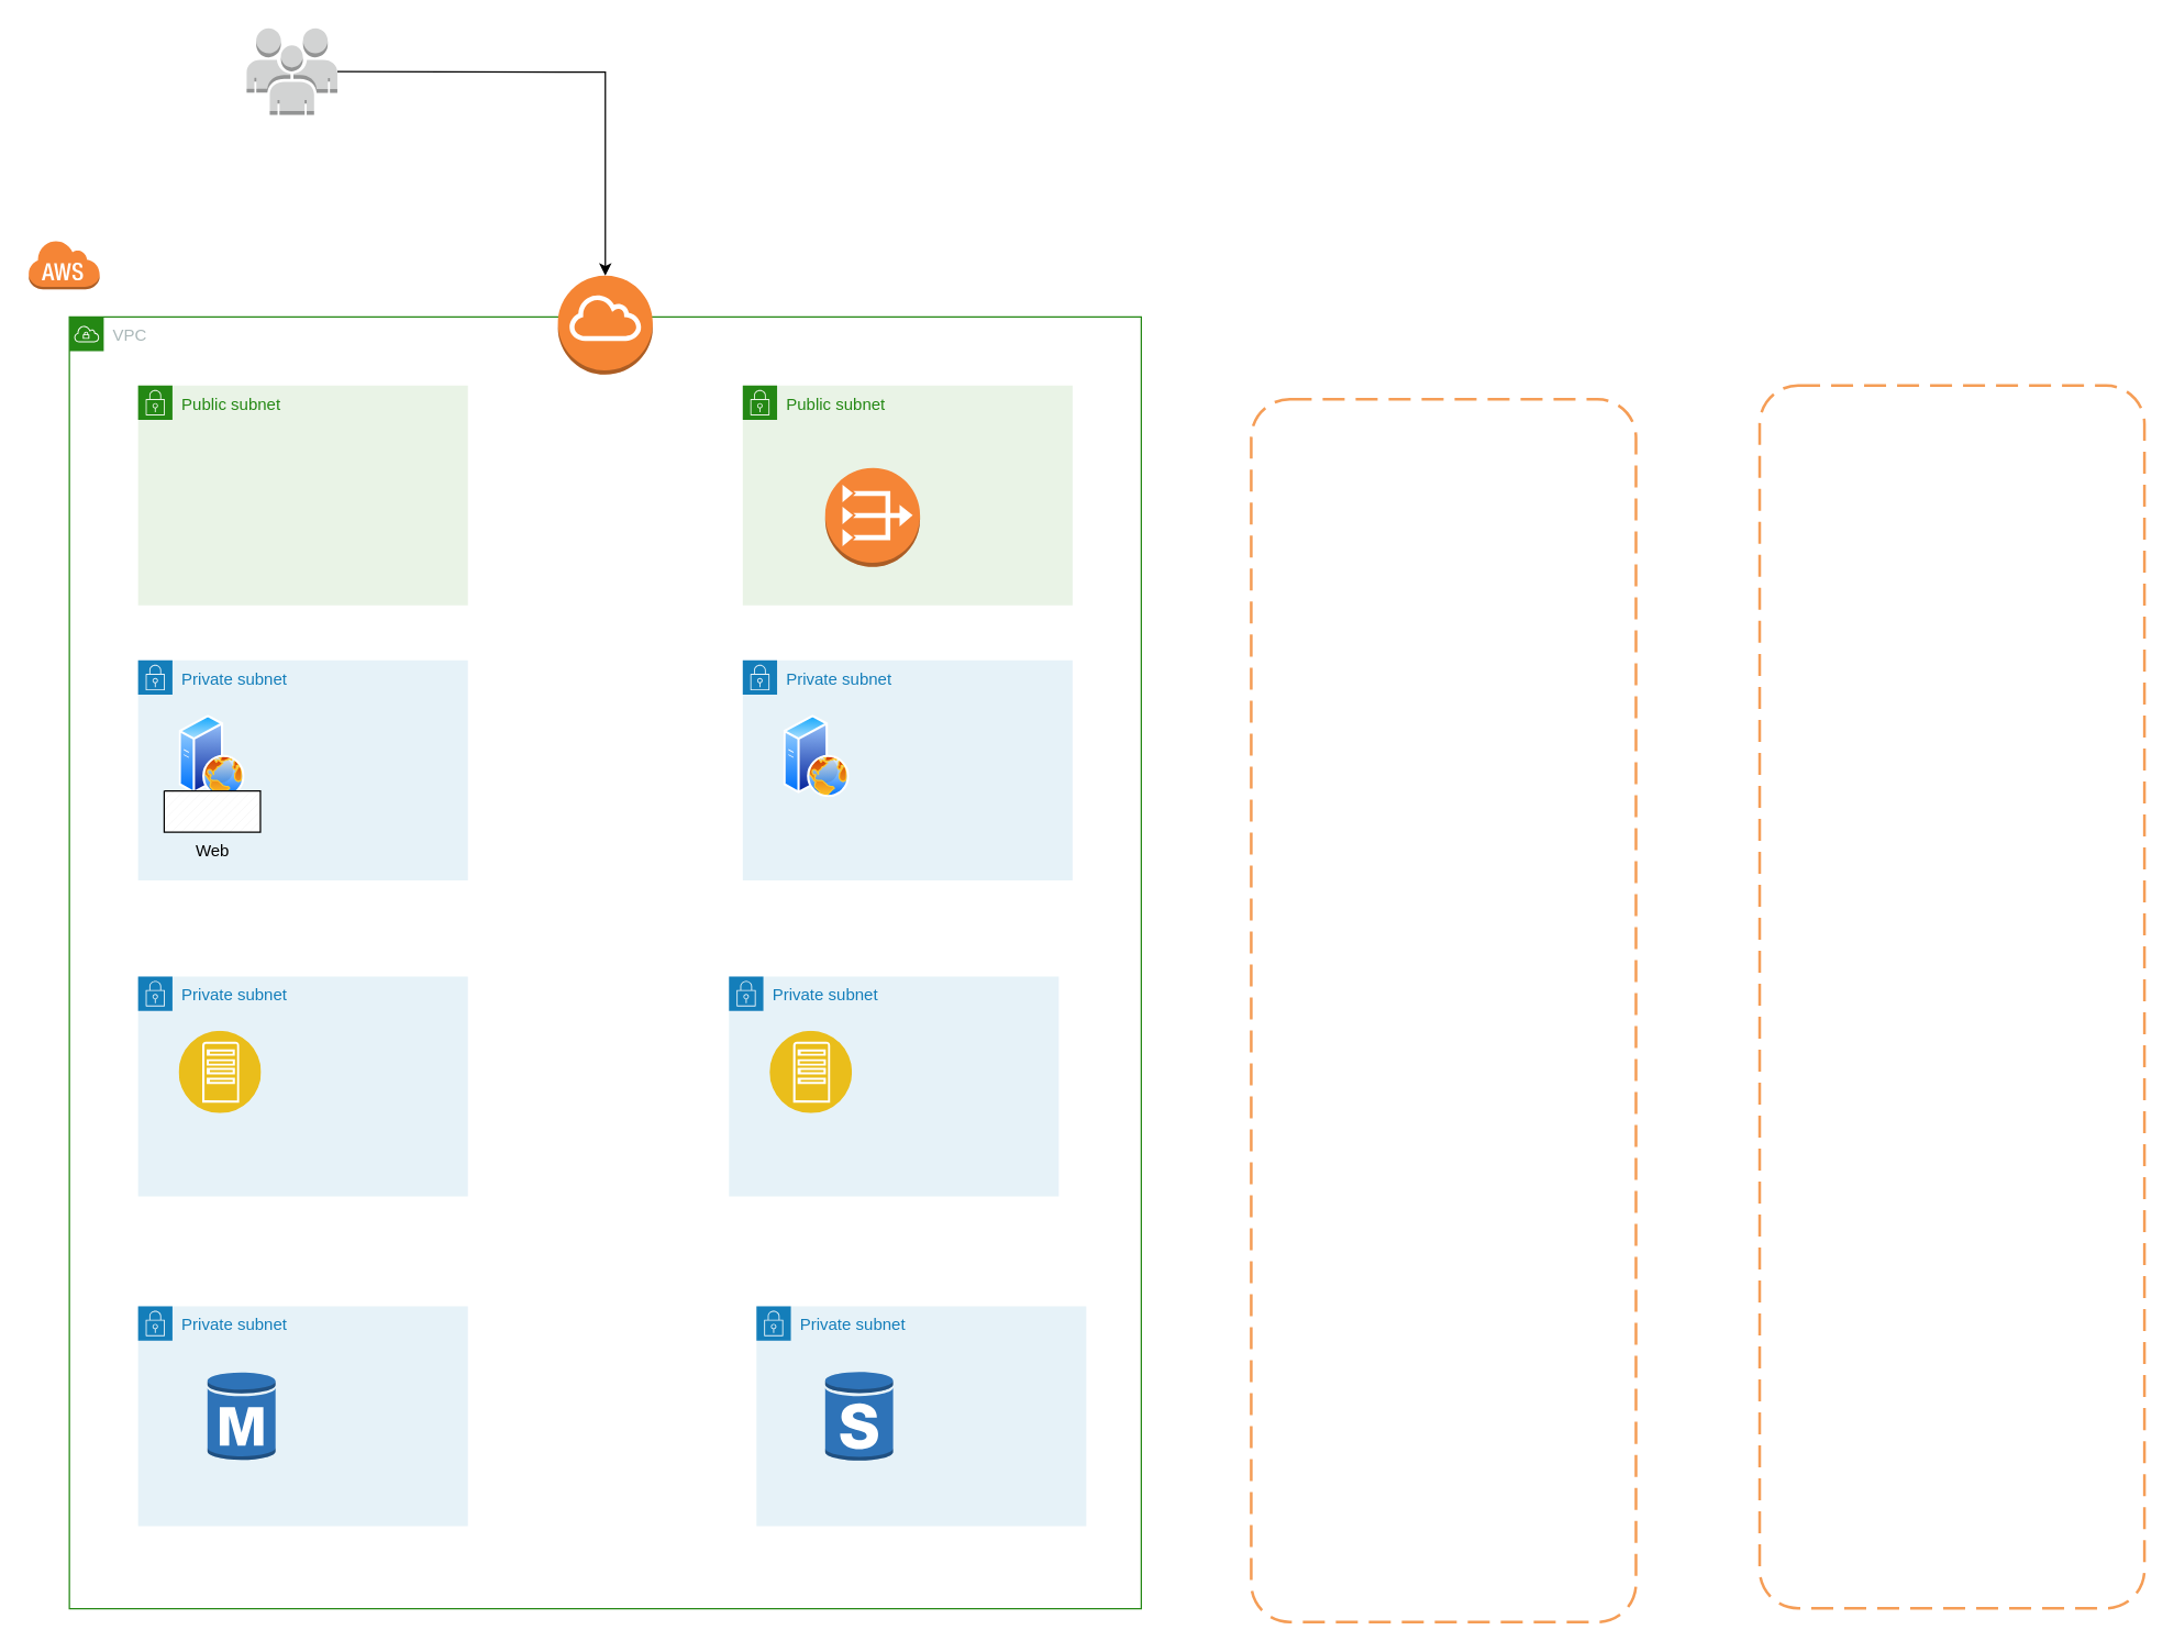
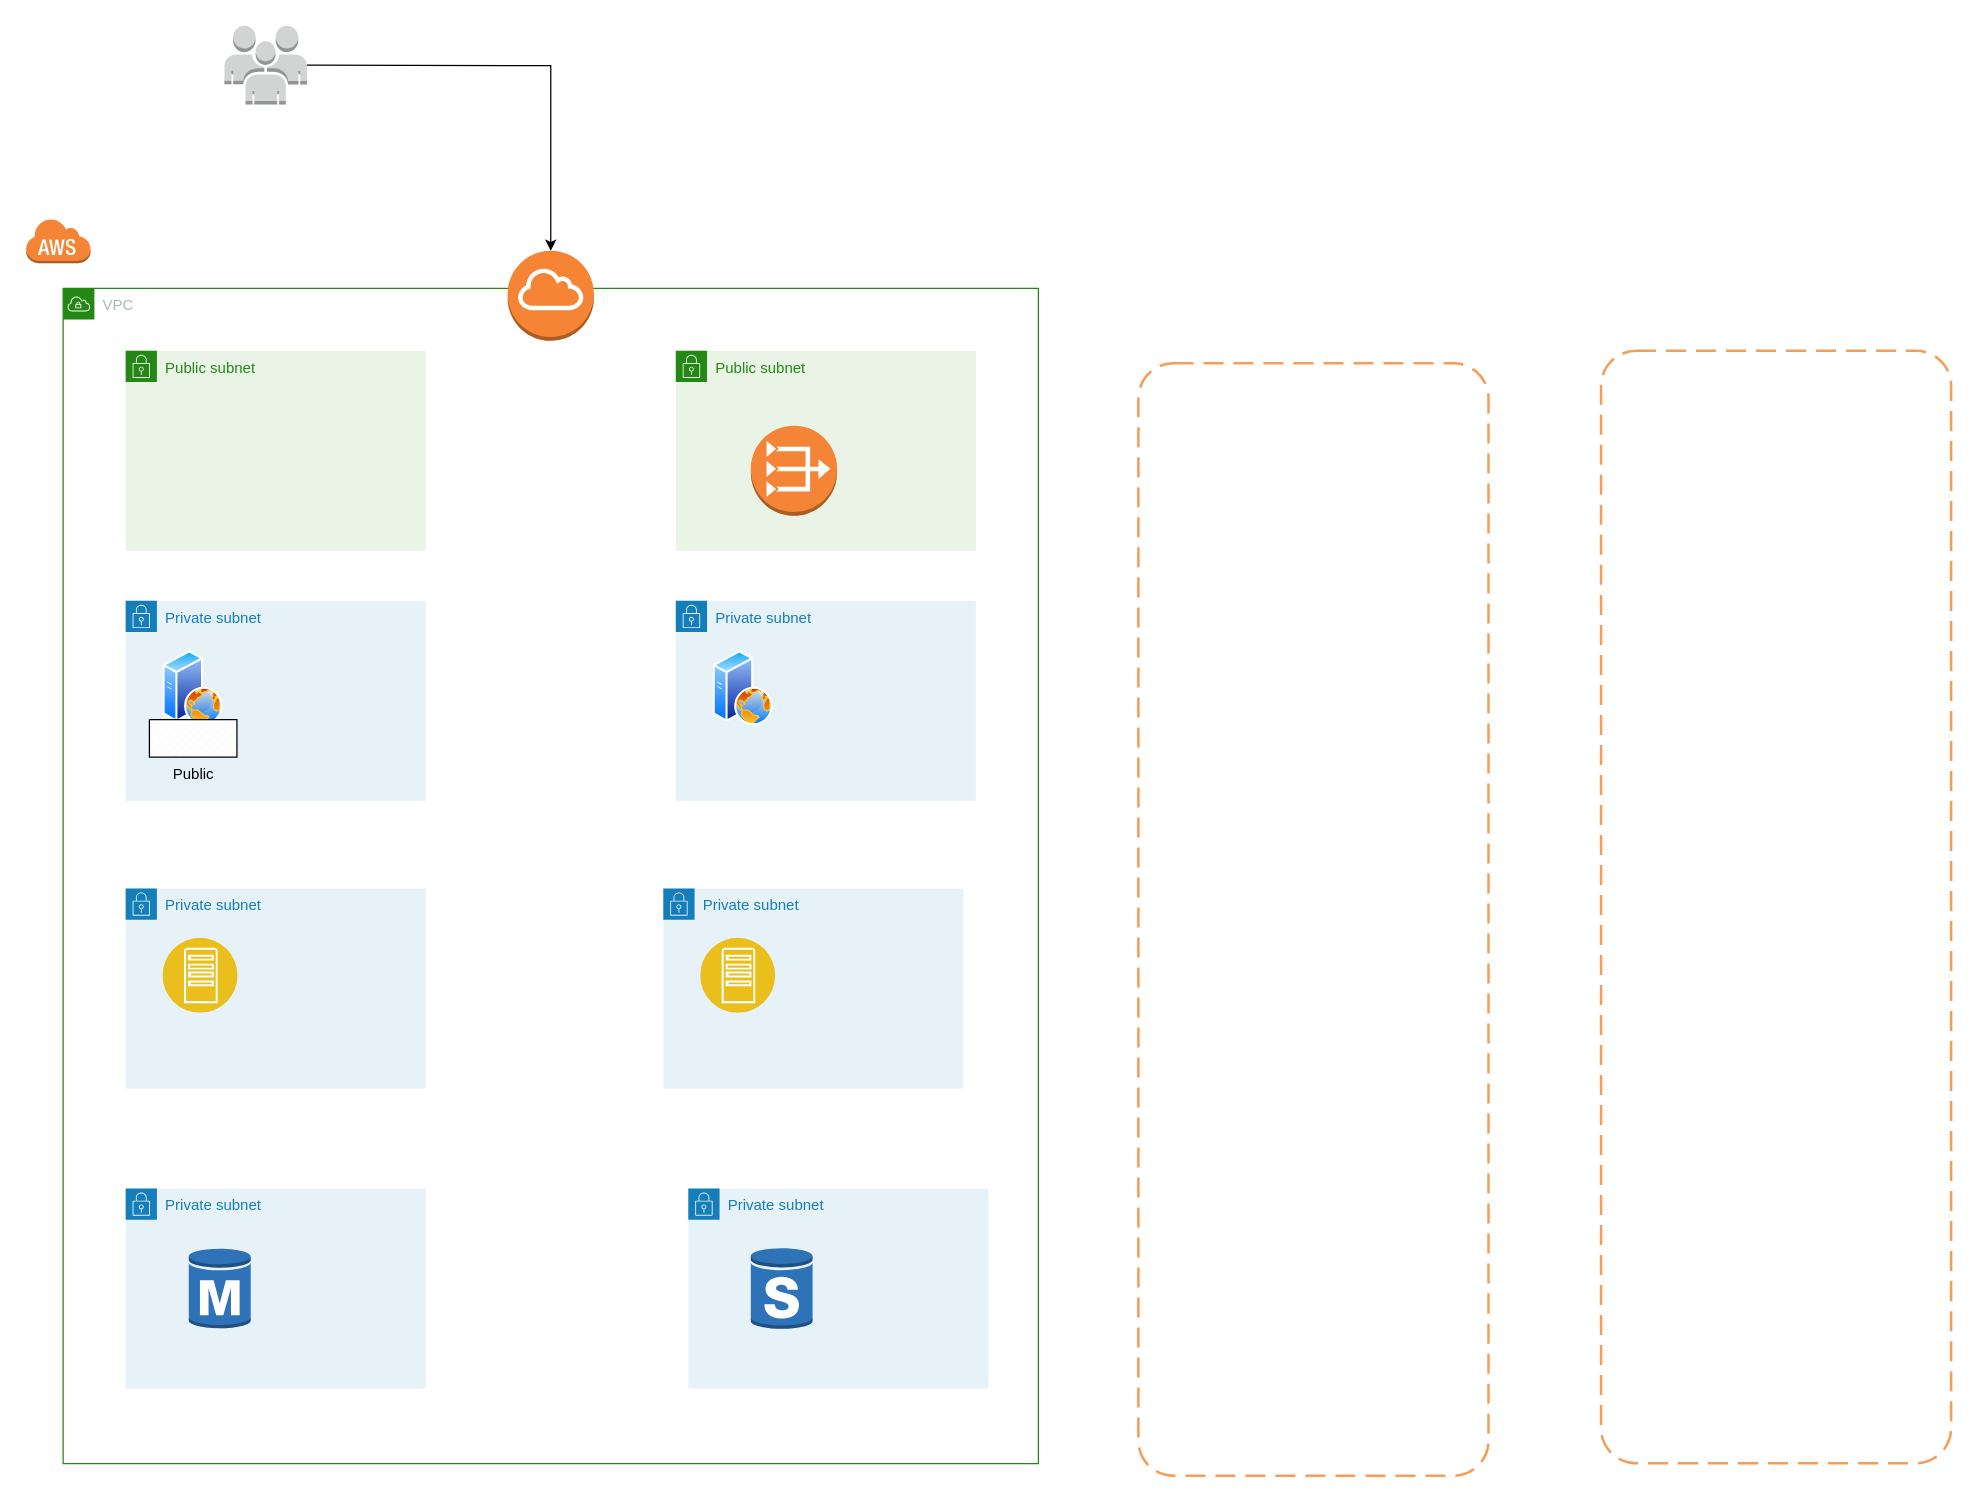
- <mxCell id="7" value="Web" style="verticalLabelPosition=bottom;verticalAlign=top;html=1;shape=mxgraph.basic.patternFillRect;fillStyle=diag;step=5;fillStrokeWidth=0.2;fillStrokeColor=#dddddd;" vertex="1" parent="5"><mxGeometry x="19" y="95" width="70" height="30" as="geometry" /></mxCell>
+ <mxCell id="7" value="Public" style="verticalLabelPosition=bottom;verticalAlign=top;html=1;shape=mxgraph.basic.patternFillRect;fillStyle=diag;step=5;fillStrokeWidth=0.2;fillStrokeColor=#dddddd;" vertex="1" parent="5"><mxGeometry x="19" y="95" width="70" height="30" as="geometry" /></mxCell>
